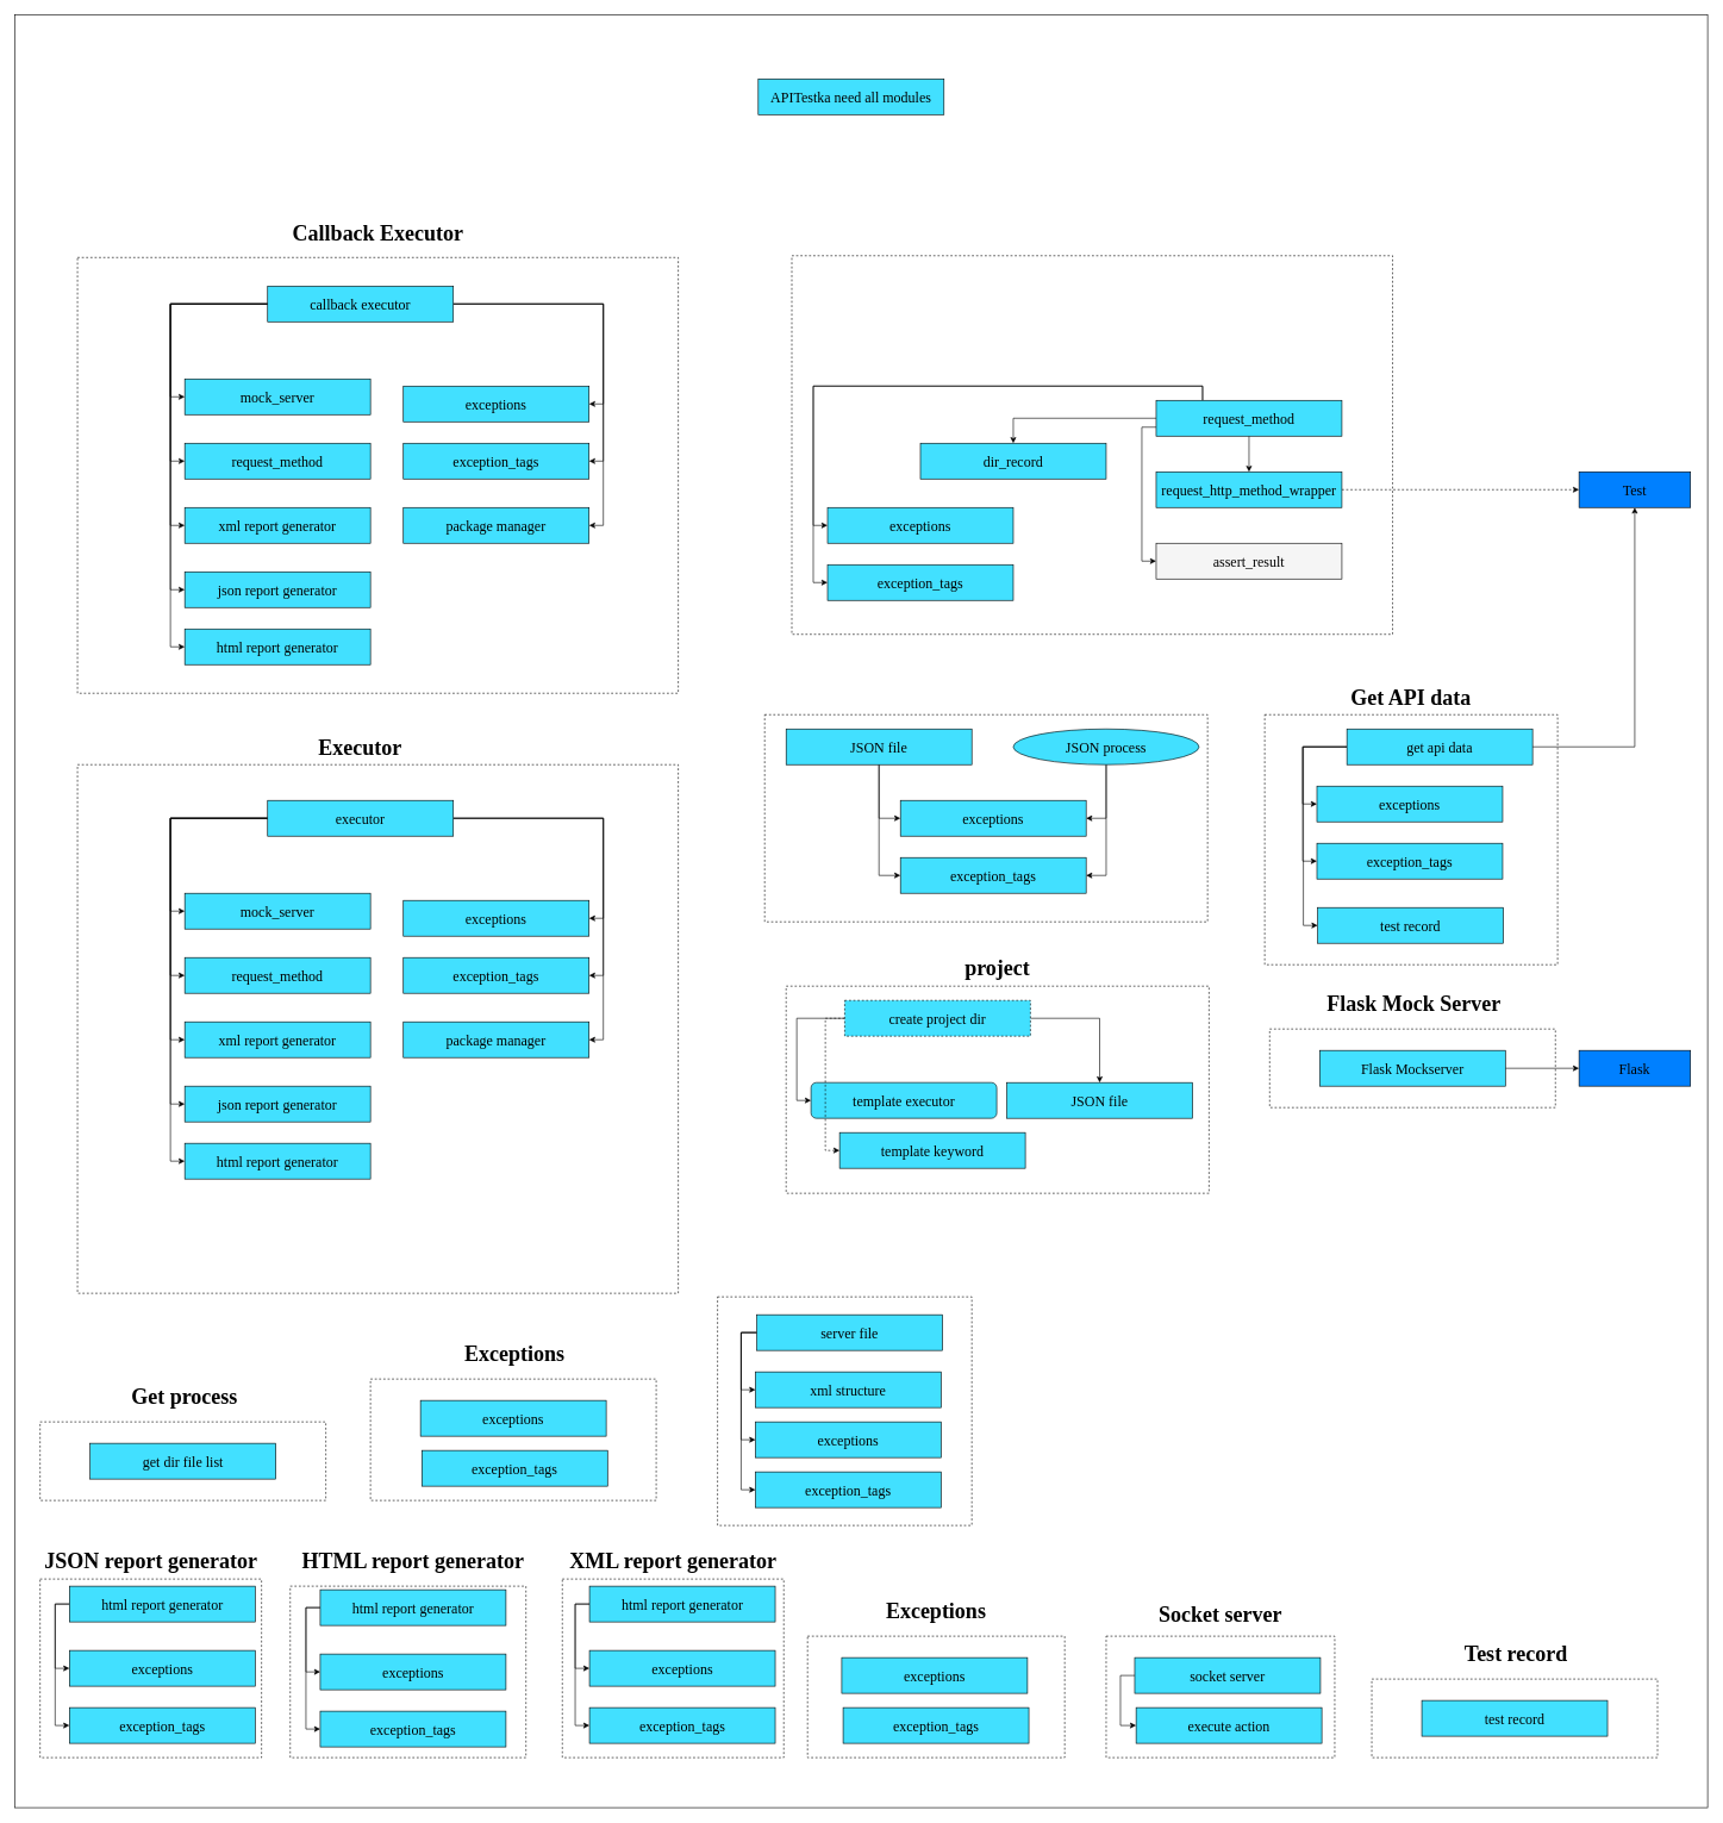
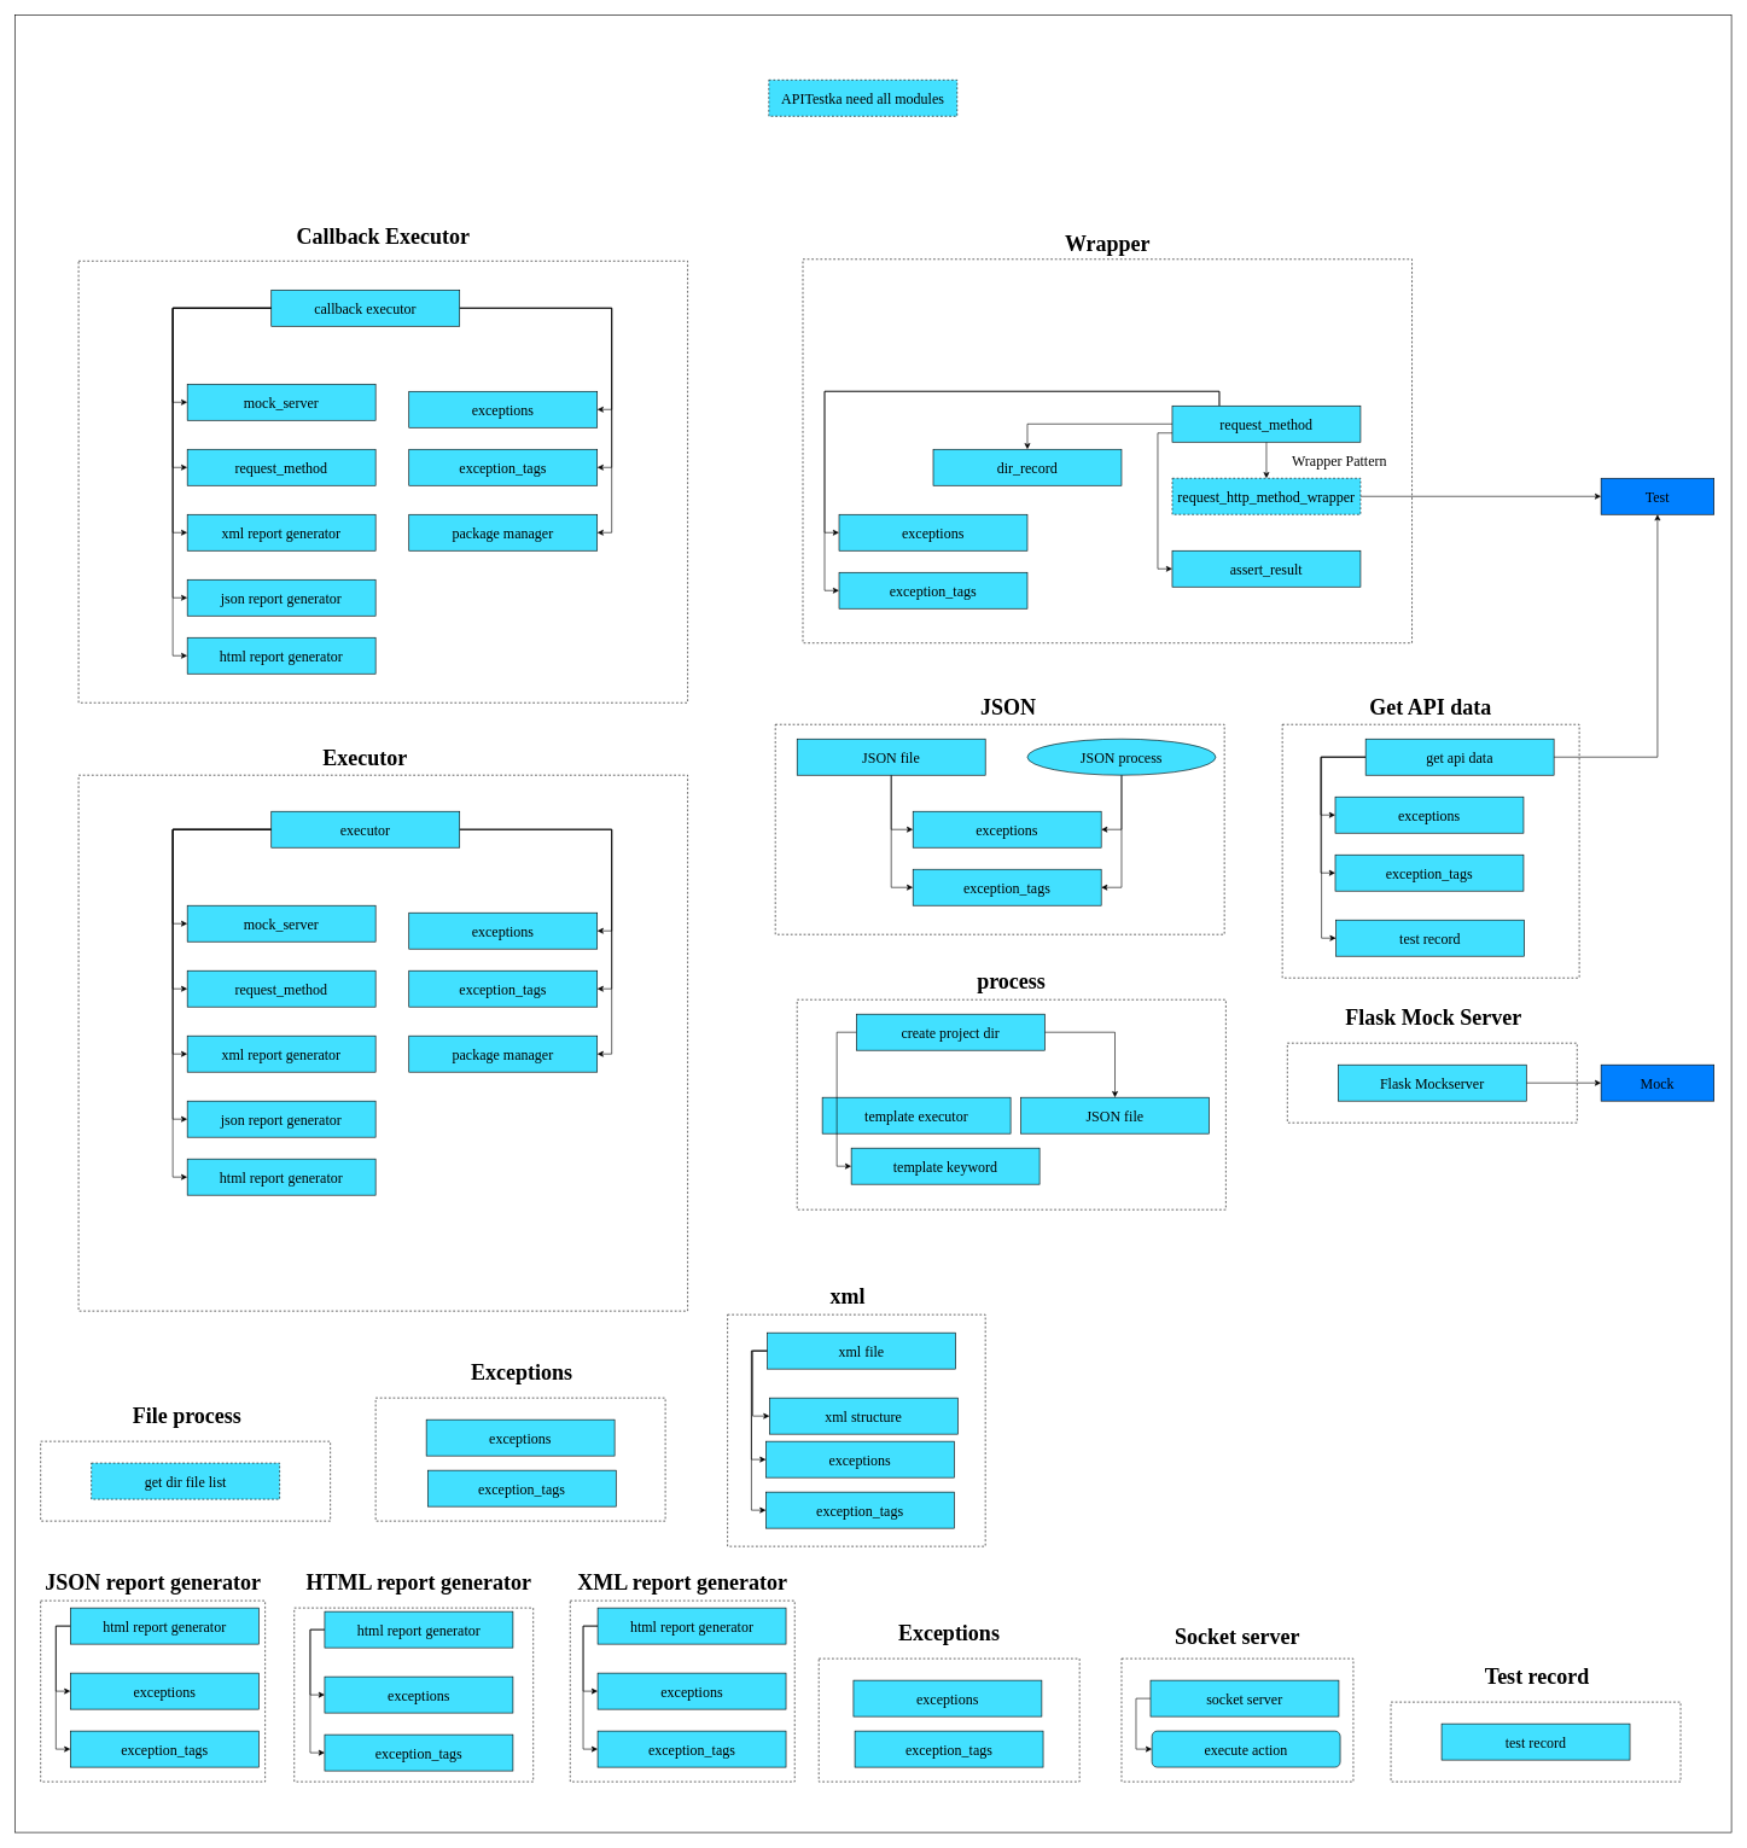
- <mxCell id="43" value="APITestka need all modules" style="rounded=0;whiteSpace=wrap;html=1;fillColor=#42E0FF;fontFamily=Times New Roman;fontSize=20;" vertex="1" parent="1"><mxGeometry x="1061" y="110" width="260" height="50" as="geometry" /></mxCell>
+ <mxCell id="43" value="APITestka need all modules" style="rounded=0;whiteSpace=wrap;html=1;fillColor=#42E0FF;fontFamily=Times New Roman;fontSize=20;dashed=1;" vertex="1" parent="1"><mxGeometry x="1061" y="110" width="260" height="50" as="geometry" /></mxCell>
+ <mxCell id="37" value="Wrapper" style="text;html=1;strokeColor=none;fillColor=none;align=center;verticalAlign=middle;whiteSpace=wrap;rounded=0;fontSize=30;fontFamily=Times New Roman;fontStyle=1" vertex="1" parent="1"><mxGeometry x="1438.5" y="320" width="180" height="30" as="geometry" /></mxCell>
+ <mxCell id="20" value="Wrapper Pattern" style="text;html=1;strokeColor=none;fillColor=none;align=center;verticalAlign=middle;whiteSpace=wrap;rounded=0;fontSize=20;fontFamily=Times New Roman;" vertex="1" parent="1"><mxGeometry x="1759" y="620" width="180" height="30" as="geometry" /></mxCell>
- <mxCell id="19" value="request_http_method_wrapper" style="rounded=0;whiteSpace=wrap;html=1;fillColor=#42E0FF;fontFamily=Times New Roman;fontSize=20;" vertex="1" parent="1"><mxGeometry x="1618" y="660" width="260" height="50" as="geometry" /></mxCell>
+ <mxCell id="19" value="request_http_method_wrapper" style="rounded=0;whiteSpace=wrap;html=1;fillColor=#42E0FF;fontFamily=Times New Roman;fontSize=20;dashed=1;" vertex="1" parent="1"><mxGeometry x="1618" y="660" width="260" height="50" as="geometry" /></mxCell>
- <mxCell id="18" style="edgeStyle=orthogonalEdgeStyle;rounded=0;orthogonalLoop=1;jettySize=auto;html=1;exitX=1;exitY=0.5;exitDx=0;exitDy=0;entryX=0;entryY=0.5;entryDx=0;entryDy=0;dashed=1;" edge="1" parent="1" source="19" target="10"><mxGeometry relative="1" as="geometry" /></mxCell>
+ <mxCell id="18" style="edgeStyle=orthogonalEdgeStyle;rounded=0;orthogonalLoop=1;jettySize=auto;html=1;exitX=1;exitY=0.5;exitDx=0;exitDy=0;entryX=0;entryY=0.5;entryDx=0;entryDy=0;" edge="1" parent="1" source="19" target="10"><mxGeometry relative="1" as="geometry" /></mxCell>
- <mxCell id="21" value="assert_result" style="rounded=0;whiteSpace=wrap;html=1;fillColor=#f5f5f5;fontFamily=Times New Roman;fontSize=20;" vertex="1" parent="1"><mxGeometry x="1618" y="760" width="260" height="50" as="geometry" /></mxCell>
+ <mxCell id="21" value="assert_result" style="rounded=0;whiteSpace=wrap;html=1;fillColor=#42E0FF;fontFamily=Times New Roman;fontSize=20;" vertex="1" parent="1"><mxGeometry x="1618" y="760" width="260" height="50" as="geometry" /></mxCell>
+ <mxCell id="95" value="JSON" style="text;html=1;strokeColor=none;fillColor=none;align=center;verticalAlign=middle;whiteSpace=wrap;rounded=0;fontSize=30;fontFamily=Times New Roman;fontStyle=1" vertex="1" parent="1"><mxGeometry x="1260" y="960" width="263.86" height="30" as="geometry" /></mxCell>
- <mxCell id="113" value="project" style="text;html=1;strokeColor=none;fillColor=none;align=center;verticalAlign=middle;whiteSpace=wrap;rounded=0;fontSize=30;fontFamily=Times New Roman;fontStyle=1" vertex="1" parent="1"><mxGeometry x="1264.07" y="1340" width="263.86" height="30" as="geometry" /></mxCell>
+ <mxCell id="113" value="process" style="text;html=1;strokeColor=none;fillColor=none;align=center;verticalAlign=middle;whiteSpace=wrap;rounded=0;fontSize=30;fontFamily=Times New Roman;fontStyle=1" vertex="1" parent="1"><mxGeometry x="1264.07" y="1340" width="263.86" height="30" as="geometry" /></mxCell>
- <mxCell id="115" style="edgeStyle=orthogonalEdgeStyle;rounded=0;orthogonalLoop=1;jettySize=auto;html=1;exitX=0;exitY=0.5;exitDx=0;exitDy=0;entryX=0;entryY=0.5;entryDx=0;entryDy=0;" edge="1" parent="1" source="118" target="112"><mxGeometry relative="1" as="geometry" /></mxCell>
- <mxCell id="118" value="create project dir" style="rounded=0;whiteSpace=wrap;html=1;fillColor=#42E0FF;fontFamily=Times New Roman;fontSize=20;dashed=1;" vertex="1" parent="1"><mxGeometry x="1182" y="1400" width="260" height="50" as="geometry" /></mxCell>
+ <mxCell id="118" value="create project dir" style="rounded=0;whiteSpace=wrap;html=1;fillColor=#42E0FF;fontFamily=Times New Roman;fontSize=20;" vertex="1" parent="1"><mxGeometry x="1182" y="1400" width="260" height="50" as="geometry" /></mxCell>
- <mxCell id="11" value="Flask" style="rounded=0;whiteSpace=wrap;html=1;fillColor=#0080FF;fontFamily=Times New Roman;fontSize=20;" vertex="1" parent="1"><mxGeometry x="2210" y="1470" width="156" height="50" as="geometry" /></mxCell>
+ <mxCell id="11" value="Mock" style="rounded=0;whiteSpace=wrap;html=1;fillColor=#0080FF;fontFamily=Times New Roman;fontSize=20;" vertex="1" parent="1"><mxGeometry x="2210" y="1470" width="156" height="50" as="geometry" /></mxCell>
- <mxCell id="116" style="edgeStyle=orthogonalEdgeStyle;rounded=0;orthogonalLoop=1;jettySize=auto;html=1;exitX=0;exitY=0.5;exitDx=0;exitDy=0;entryX=0;entryY=0.5;entryDx=0;entryDy=0;dashed=1;" edge="1" parent="1" source="118" target="114"><mxGeometry relative="1" as="geometry" /></mxCell>
+ <mxCell id="116" style="edgeStyle=orthogonalEdgeStyle;rounded=0;orthogonalLoop=1;jettySize=auto;html=1;exitX=0;exitY=0.5;exitDx=0;exitDy=0;entryX=0;entryY=0.5;entryDx=0;entryDy=0;" edge="1" parent="1" source="118" target="114"><mxGeometry relative="1" as="geometry" /></mxCell>
- <mxCell id="112" value="template executor" style="whiteSpace=wrap;html=1;fillColor=#42E0FF;fontFamily=Times New Roman;fontSize=20;rounded=1;" vertex="1" parent="1"><mxGeometry x="1134.86" y="1515" width="260" height="50" as="geometry" /></mxCell>
+ <mxCell id="112" value="template executor" style="rounded=0;whiteSpace=wrap;html=1;fillColor=#42E0FF;fontFamily=Times New Roman;fontSize=20;" vertex="1" parent="1"><mxGeometry x="1134.86" y="1515" width="260" height="50" as="geometry" /></mxCell>
+ <mxCell id="133" value="xml" style="text;html=1;strokeColor=none;fillColor=none;align=center;verticalAlign=middle;whiteSpace=wrap;rounded=0;fontSize=30;fontFamily=Times New Roman;fontStyle=1" vertex="1" parent="1"><mxGeometry x="1037.65" y="1775" width="263.86" height="30" as="geometry" /></mxCell>
- <mxCell id="137" value="server file" style="rounded=0;whiteSpace=wrap;html=1;fillColor=#42E0FF;fontFamily=Times New Roman;fontSize=20;" vertex="1" parent="1"><mxGeometry x="1058.93" y="1840" width="260" height="50" as="geometry" /></mxCell>
+ <mxCell id="137" value="xml file" style="rounded=0;whiteSpace=wrap;html=1;fillColor=#42E0FF;fontFamily=Times New Roman;fontSize=20;" vertex="1" parent="1"><mxGeometry x="1058.93" y="1840" width="260" height="50" as="geometry" /></mxCell>
- <mxCell id="138" value="xml structure" style="rounded=0;whiteSpace=wrap;html=1;fillColor=#42E0FF;fontFamily=Times New Roman;fontSize=20;" vertex="1" parent="1"><mxGeometry x="1057" y="1920" width="260" height="50" as="geometry" /></mxCell>
+ <mxCell id="138" value="xml structure" style="rounded=0;whiteSpace=wrap;html=1;fillColor=#42E0FF;fontFamily=Times New Roman;fontSize=20;" vertex="1" parent="1"><mxGeometry x="1062" y="1930" width="260" height="50" as="geometry" /></mxCell>
- <mxCell id="106" value="Get process" style="text;html=1;strokeColor=none;fillColor=none;align=center;verticalAlign=middle;whiteSpace=wrap;rounded=0;fontSize=30;fontFamily=Times New Roman;fontStyle=1" vertex="1" parent="1"><mxGeometry x="125.64" y="1940" width="263.86" height="30" as="geometry" /></mxCell>
+ <mxCell id="106" value="File process" style="text;html=1;strokeColor=none;fillColor=none;align=center;verticalAlign=middle;whiteSpace=wrap;rounded=0;fontSize=30;fontFamily=Times New Roman;fontStyle=1" vertex="1" parent="1"><mxGeometry x="125.64" y="1940" width="263.86" height="30" as="geometry" /></mxCell>
- <mxCell id="105" value="get dir file list" style="rounded=0;whiteSpace=wrap;html=1;fillColor=#42E0FF;fontFamily=Times New Roman;fontSize=20;" vertex="1" parent="1"><mxGeometry x="125.64" y="2020" width="260" height="50" as="geometry" /></mxCell>
+ <mxCell id="105" value="get dir file list" style="rounded=0;whiteSpace=wrap;html=1;fillColor=#42E0FF;fontFamily=Times New Roman;fontSize=20;dashed=1;" vertex="1" parent="1"><mxGeometry x="125.64" y="2020" width="260" height="50" as="geometry" /></mxCell>
- <mxCell id="128" value="execute action" style="rounded=0;whiteSpace=wrap;html=1;fillColor=#42E0FF;fontFamily=Times New Roman;fontSize=20;" vertex="1" parent="1"><mxGeometry x="1589.93" y="2390" width="260" height="50" as="geometry" /></mxCell>
+ <mxCell id="128" value="execute action" style="whiteSpace=wrap;html=1;fillColor=#42E0FF;fontFamily=Times New Roman;fontSize=20;rounded=1;" vertex="1" parent="1"><mxGeometry x="1589.93" y="2390" width="260" height="50" as="geometry" /></mxCell>
